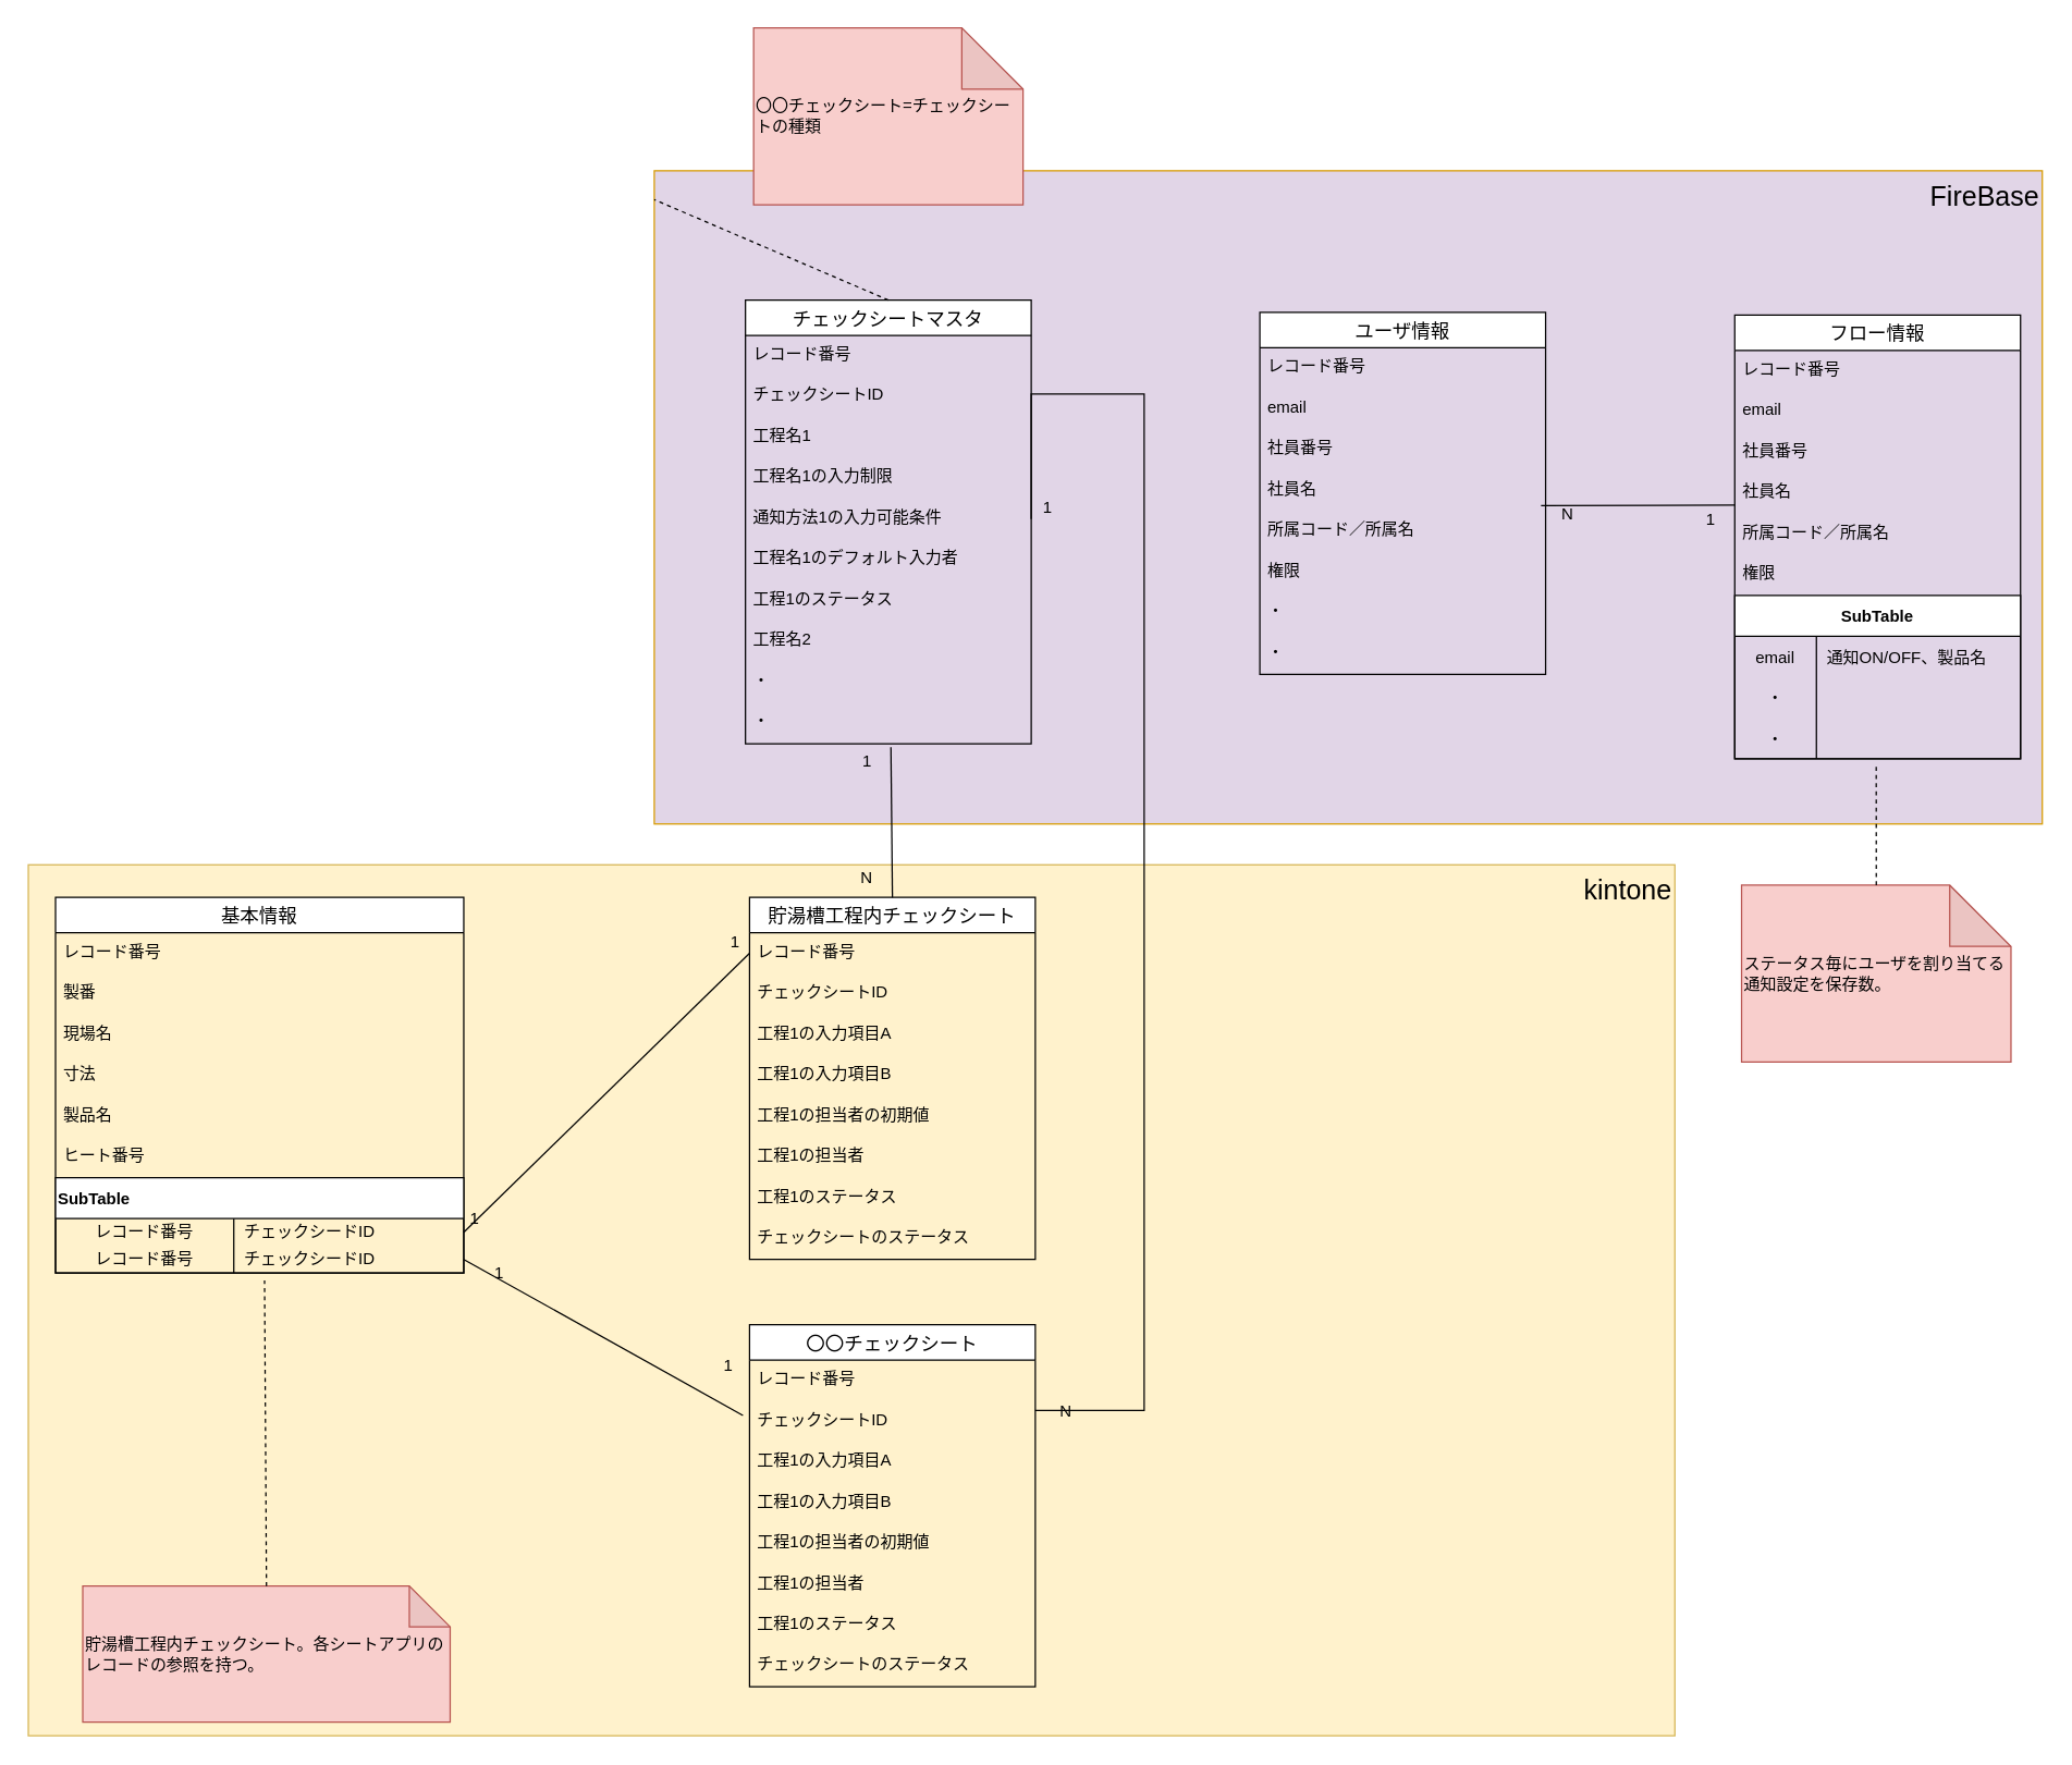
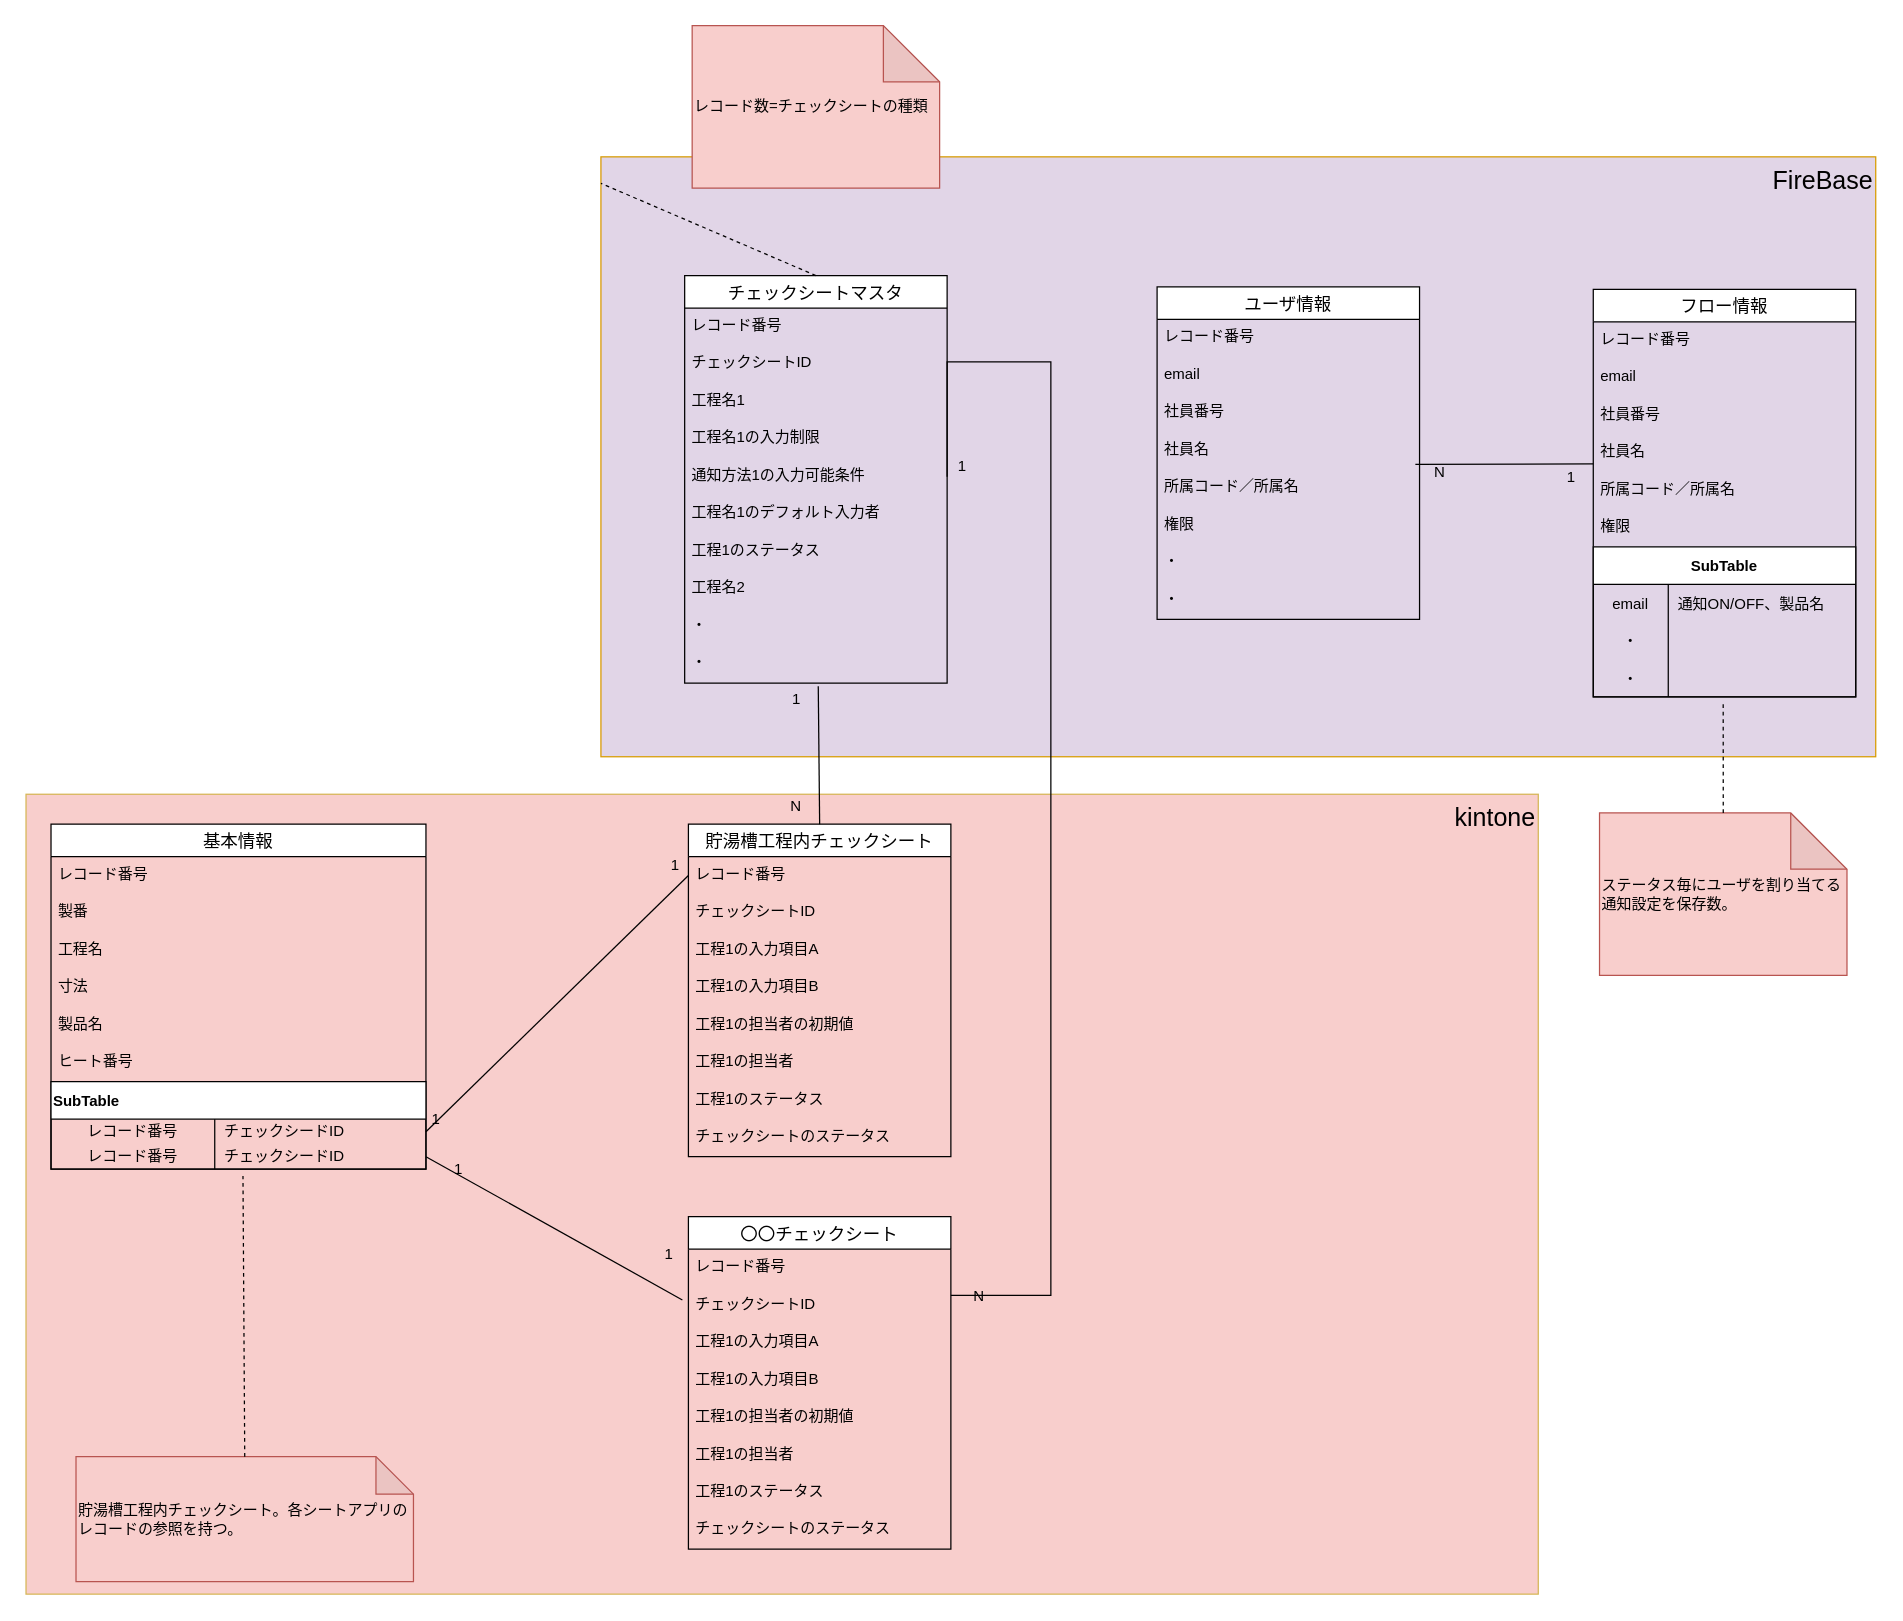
- <mxCell id="43" value="〇〇チェックシート=チェックシートの種類" style="shape=note;whiteSpace=wrap;html=1;backgroundOutline=1;darkOpacity=0.05;strokeColor=#b85450;fillColor=#f8cecc;size=45;align=left;" vertex="1" parent="1"><mxGeometry x="553" y="20" width="198" height="130" as="geometry" /></mxCell>
+ <mxCell id="43" value="レコード数=チェックシートの種類" style="shape=note;whiteSpace=wrap;html=1;backgroundOutline=1;darkOpacity=0.05;strokeColor=#b85450;fillColor=#f8cecc;size=45;align=left;" vertex="1" parent="1"><mxGeometry x="553" y="20" width="198" height="130" as="geometry" /></mxCell>
- <mxCell id="7" value="現場名" style="text;strokeColor=none;fillColor=none;spacingLeft=4;spacingRight=4;overflow=hidden;rotatable=0;points=[[0,0.5],[1,0.5]];portConstraint=eastwest;fontSize=12;" parent="4" vertex="1"><mxGeometry y="86" width="300" height="30" as="geometry" /></mxCell>
+ <mxCell id="7" value="工程名" style="text;strokeColor=none;fillColor=none;spacingLeft=4;spacingRight=4;overflow=hidden;rotatable=0;points=[[0,0.5],[1,0.5]];portConstraint=eastwest;fontSize=12;" parent="4" vertex="1"><mxGeometry y="86" width="300" height="30" as="geometry" /></mxCell>
- <mxCell id="2" value="kintone" style="rounded=0;whiteSpace=wrap;html=1;fillColor=#fff2cc;strokeColor=#d6b656;verticalAlign=top;align=right;fontSize=20;" vertex="1" parent="1"><mxGeometry x="20" y="635" width="1210" height="640" as="geometry" /></mxCell>
+ <mxCell id="2" value="kintone" style="rounded=0;whiteSpace=wrap;html=1;fillColor=#f8cecc;strokeColor=#d6b656;verticalAlign=top;align=right;fontSize=20;" vertex="1" parent="1"><mxGeometry x="20" y="635" width="1210" height="640" as="geometry" /></mxCell>
